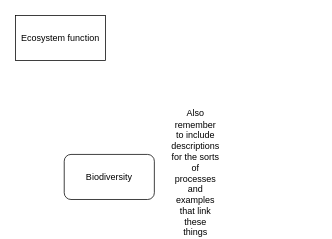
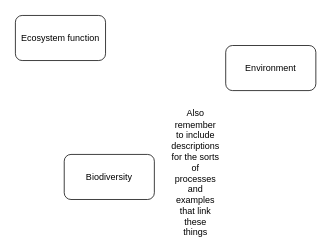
- <mxCell id="2" value="Ecosystem function" style="whiteSpace=wrap;html=1;rounded=0;" vertex="1" parent="1"><mxGeometry x="20" y="20" width="120" height="60" as="geometry" /></mxCell>
+ <mxCell id="2" value="Ecosystem function" style="rounded=1;whiteSpace=wrap;html=1;" vertex="1" parent="1"><mxGeometry x="20" y="20" width="120" height="60" as="geometry" /></mxCell>
+ <mxCell id="4" value="Environment" style="rounded=1;whiteSpace=wrap;html=1;" vertex="1" parent="1"><mxGeometry x="300" y="60" width="120" height="60" as="geometry" /></mxCell>
